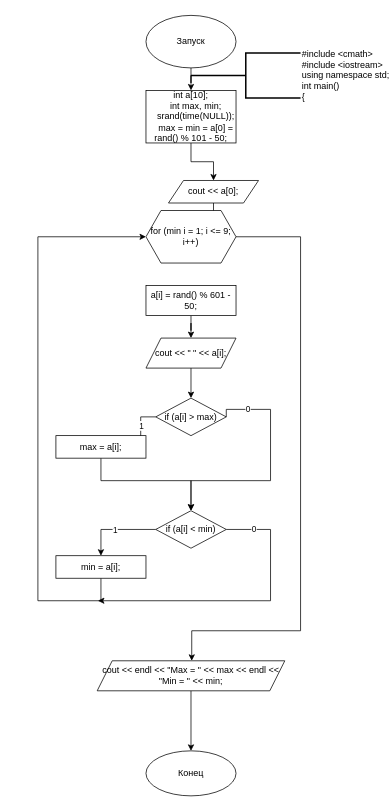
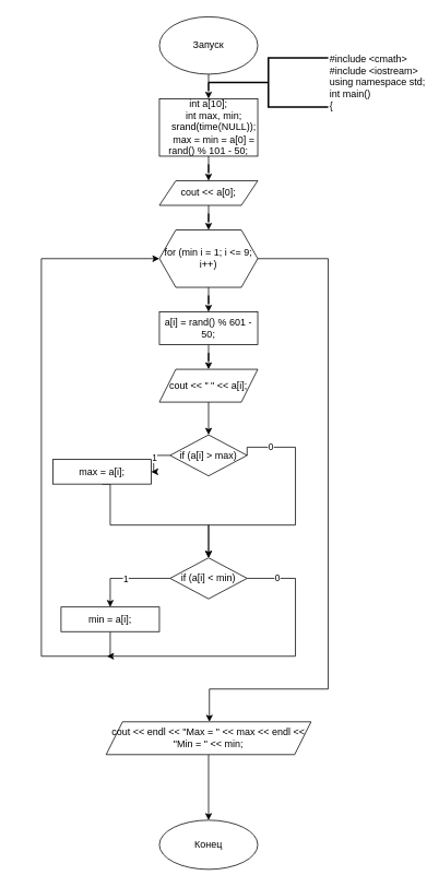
- <mxCell id="9" value="cout &lt;&lt; a[0];" style="shape=parallelogram;perimeter=parallelogramPerimeter;whiteSpace=wrap;html=1;fixedSize=1;rounded=0;" vertex="1" parent="1"><mxGeometry x="224" y="240" width="120" height="30" as="geometry" /></mxCell>
+ <mxCell id="9" value="cout &lt;&lt; a[0];" style="shape=parallelogram;perimeter=parallelogramPerimeter;whiteSpace=wrap;html=1;fixedSize=1;rounded=0;" vertex="1" parent="1"><mxGeometry x="194" y="220" width="120" height="30" as="geometry" /></mxCell>
+ <mxCell id="10" value="" style="edgeStyle=orthogonalEdgeStyle;rounded=0;orthogonalLoop=1;jettySize=auto;html=1;" edge="1" parent="1" source="12" target="15"><mxGeometry relative="1" as="geometry" /></mxCell>
- <mxCell id="27" value="max = a[i];" style="whiteSpace=wrap;html=1;rounded=0;" vertex="1" parent="1"><mxGeometry x="74" y="580" width="120" height="30" as="geometry" /></mxCell>
+ <mxCell id="27" value="max = a[i];" style="whiteSpace=wrap;html=1;rounded=0;" vertex="1" parent="1"><mxGeometry x="64" y="560" width="120" height="30" as="geometry" /></mxCell>
